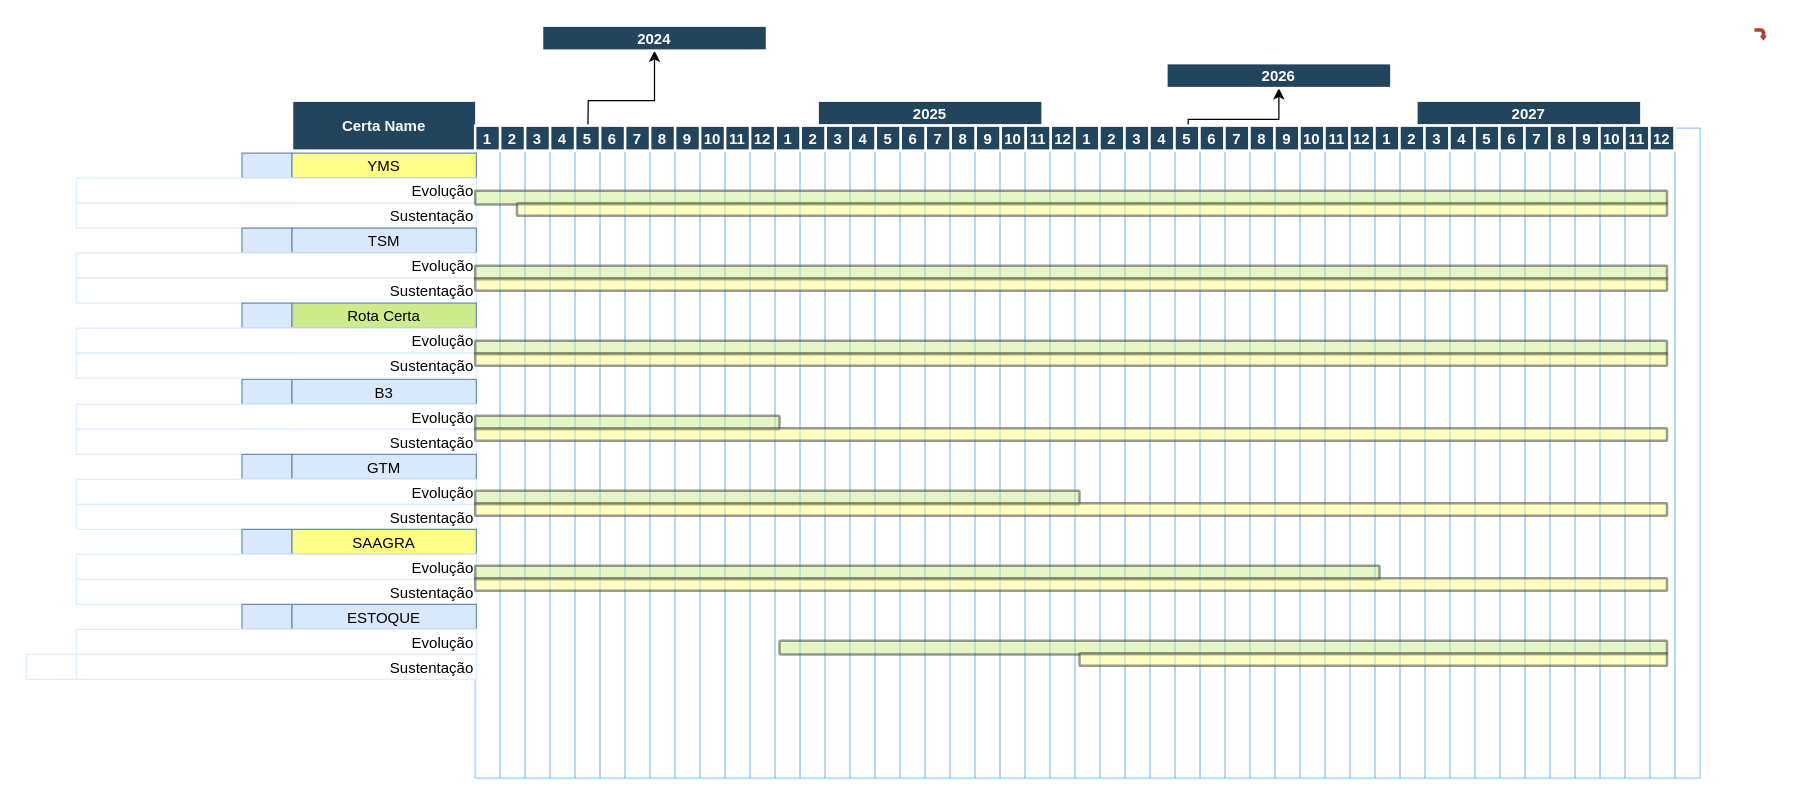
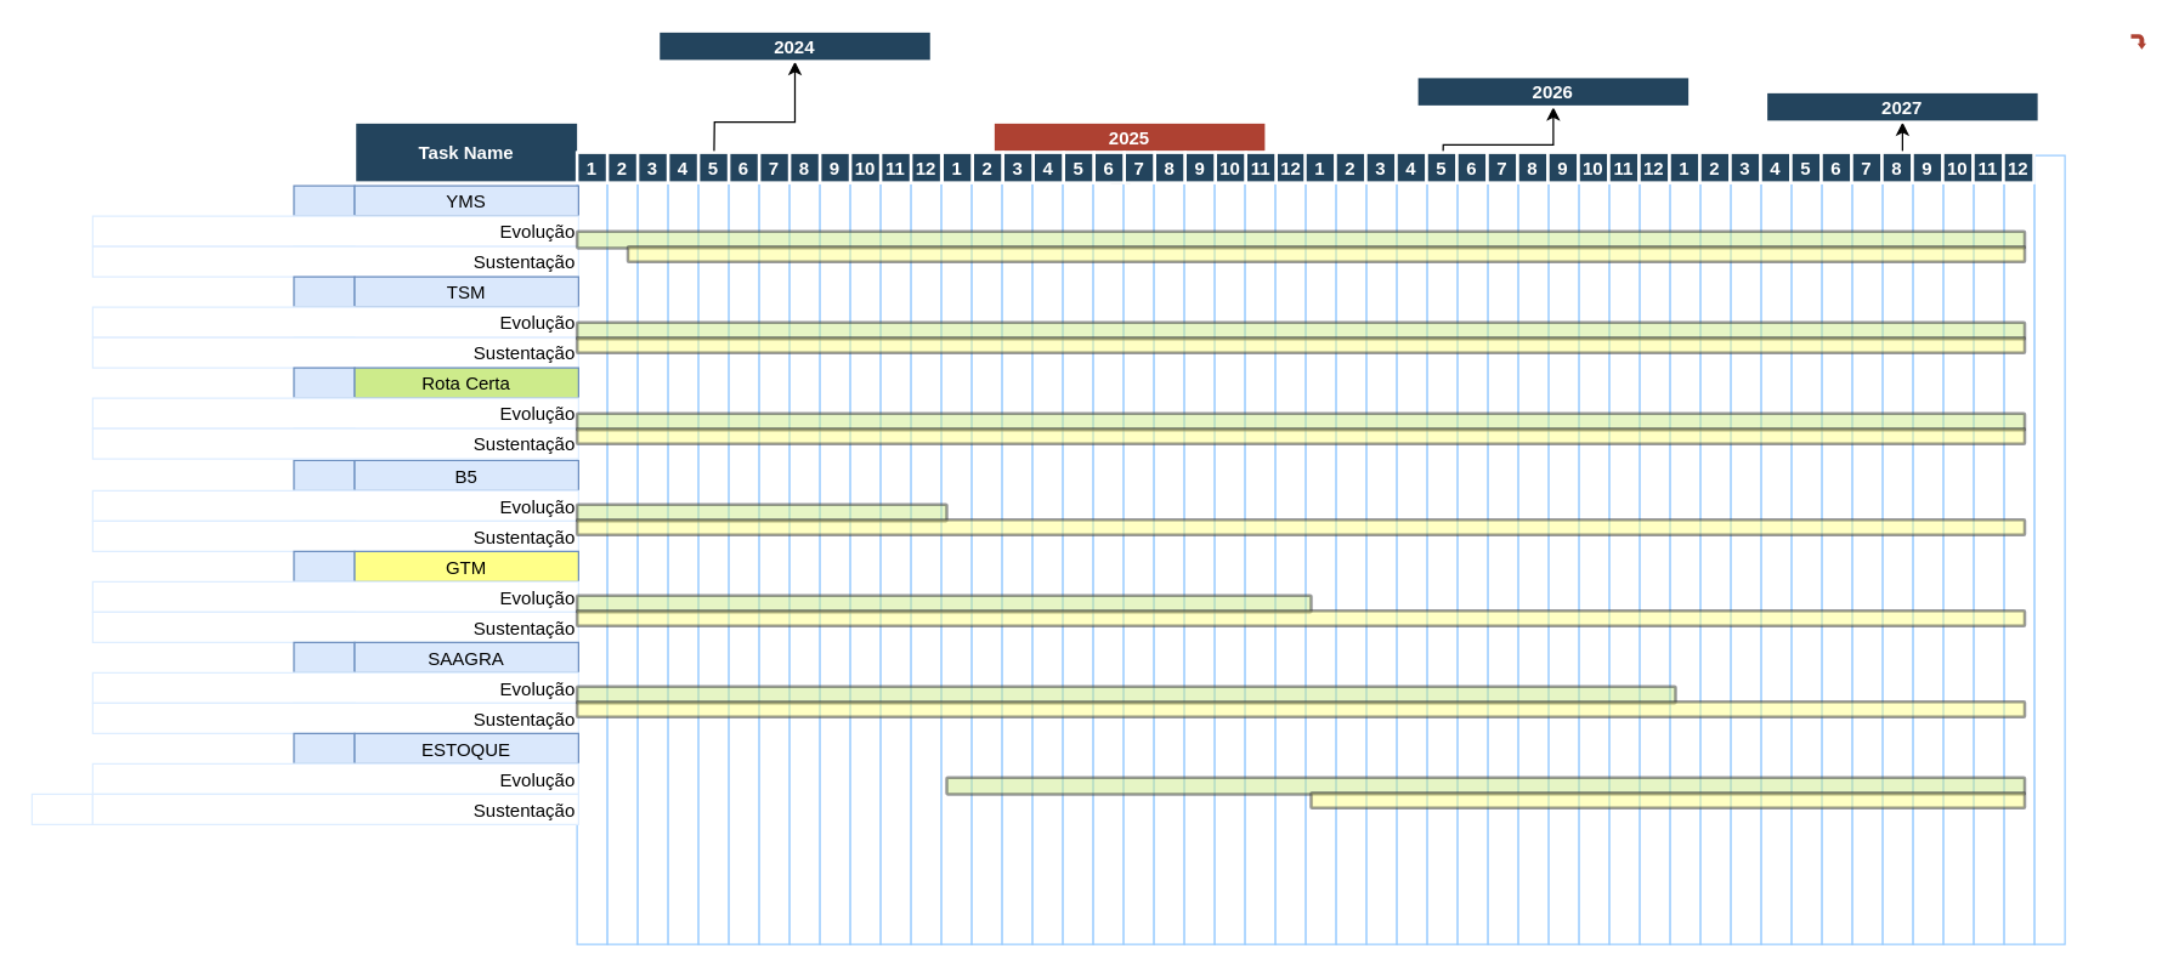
- <mxCell id="86" value="2025" style="fillColor=#23445D;strokeColor=#FFFFFF;strokeWidth=2;fontColor=#FFFFFF;fontStyle=1" vertex="1" parent="1"><mxGeometry x="653.5" y="80" width="180" height="20" as="geometry" /></mxCell>
+ <mxCell id="86" value="2025" style="fillColor=#ae4132;strokeColor=#FFFFFF;strokeWidth=2;fontColor=#FFFFFF;fontStyle=1;" vertex="1" parent="1"><mxGeometry x="653.5" y="80" width="180" height="20" as="geometry" /></mxCell>
- <mxCell id="114" value="2027" style="fillColor=#23445D;strokeColor=#FFFFFF;strokeWidth=2;fontColor=#FFFFFF;fontStyle=1" vertex="1" parent="1"><mxGeometry x="1132.5" y="80" width="180" height="20" as="geometry" /></mxCell>
+ <mxCell id="114" value="2027" style="fillColor=#23445D;strokeColor=#FFFFFF;strokeWidth=2;fontColor=#FFFFFF;fontStyle=1" vertex="1" parent="1"><mxGeometry x="1162.5" y="60" width="180" height="20" as="geometry" /></mxCell>
- <mxCell id="70" value="Certa Name" style="fillColor=#23445D;strokeColor=#FFFFFF;strokeWidth=2;fontColor=#FFFFFF;fontStyle=1" parent="1" vertex="1"><mxGeometry x="233" y="80" width="147.5" height="40" as="geometry" /></mxCell>
+ <mxCell id="70" value="Task Name" style="fillColor=#23445D;strokeColor=#FFFFFF;strokeWidth=2;fontColor=#FFFFFF;fontStyle=1" parent="1" vertex="1"><mxGeometry x="233" y="80" width="147.5" height="40" as="geometry" /></mxCell>
- <mxCell id="4" value="YMS" style="align=center;strokeColor=#6c8ebf;fillColor=#ffff88;" parent="1" vertex="1"><mxGeometry x="233" y="122" width="147.5" height="20" as="geometry" /></mxCell>
+ <mxCell id="4" value="YMS" style="align=center;strokeColor=#6c8ebf;fillColor=#dae8fc;" parent="1" vertex="1"><mxGeometry x="233" y="122" width="147.5" height="20" as="geometry" /></mxCell>
- <mxCell id="16" value="B3" style="align=center;strokeColor=#6c8ebf;fillColor=#dae8fc;" parent="1" vertex="1"><mxGeometry x="233" y="303" width="147.5" height="20" as="geometry" /></mxCell>
+ <mxCell id="16" value="B5" style="align=center;strokeColor=#6c8ebf;fillColor=#dae8fc;" parent="1" vertex="1"><mxGeometry x="233" y="303" width="147.5" height="20" as="geometry" /></mxCell>
- <mxCell id="134" value="GTM" style="align=center;strokeColor=#6c8ebf;fillColor=#dae8fc;" vertex="1" parent="1"><mxGeometry x="233" y="363" width="147.5" height="20" as="geometry" /></mxCell>
+ <mxCell id="134" value="GTM" style="align=center;strokeColor=#6c8ebf;fillColor=#ffff88;" vertex="1" parent="1"><mxGeometry x="233" y="363" width="147.5" height="20" as="geometry" /></mxCell>
- <mxCell id="150" value="SAAGRA" style="align=center;strokeColor=#6c8ebf;fillColor=#ffff88;" vertex="1" parent="1"><mxGeometry x="233" y="423" width="147.5" height="20" as="geometry" /></mxCell>
+ <mxCell id="150" value="SAAGRA" style="align=center;strokeColor=#6c8ebf;fillColor=#dae8fc;" vertex="1" parent="1"><mxGeometry x="233" y="423" width="147.5" height="20" as="geometry" /></mxCell>
